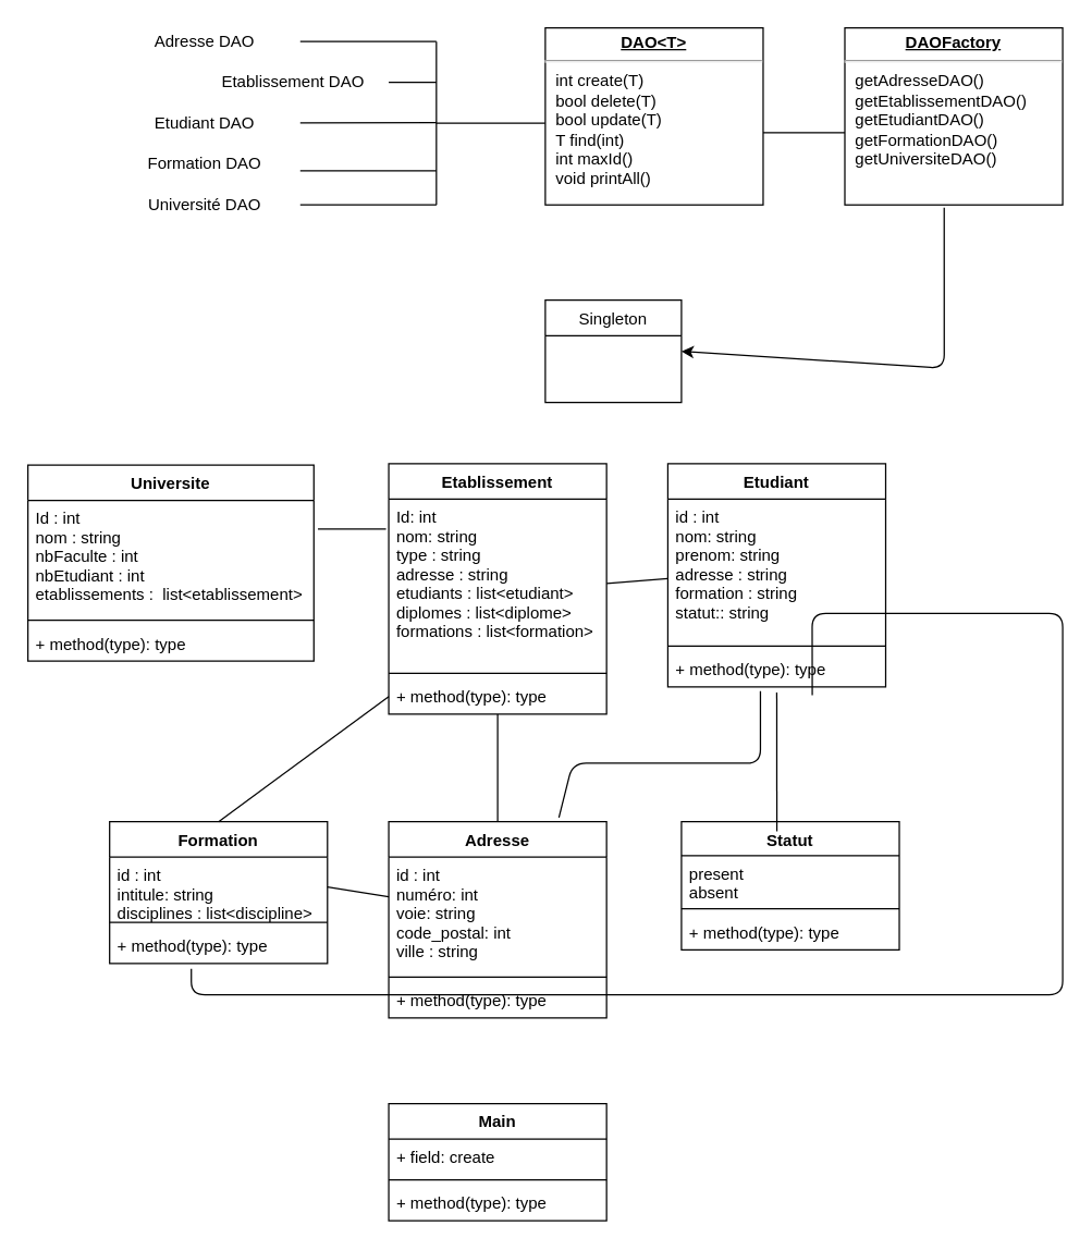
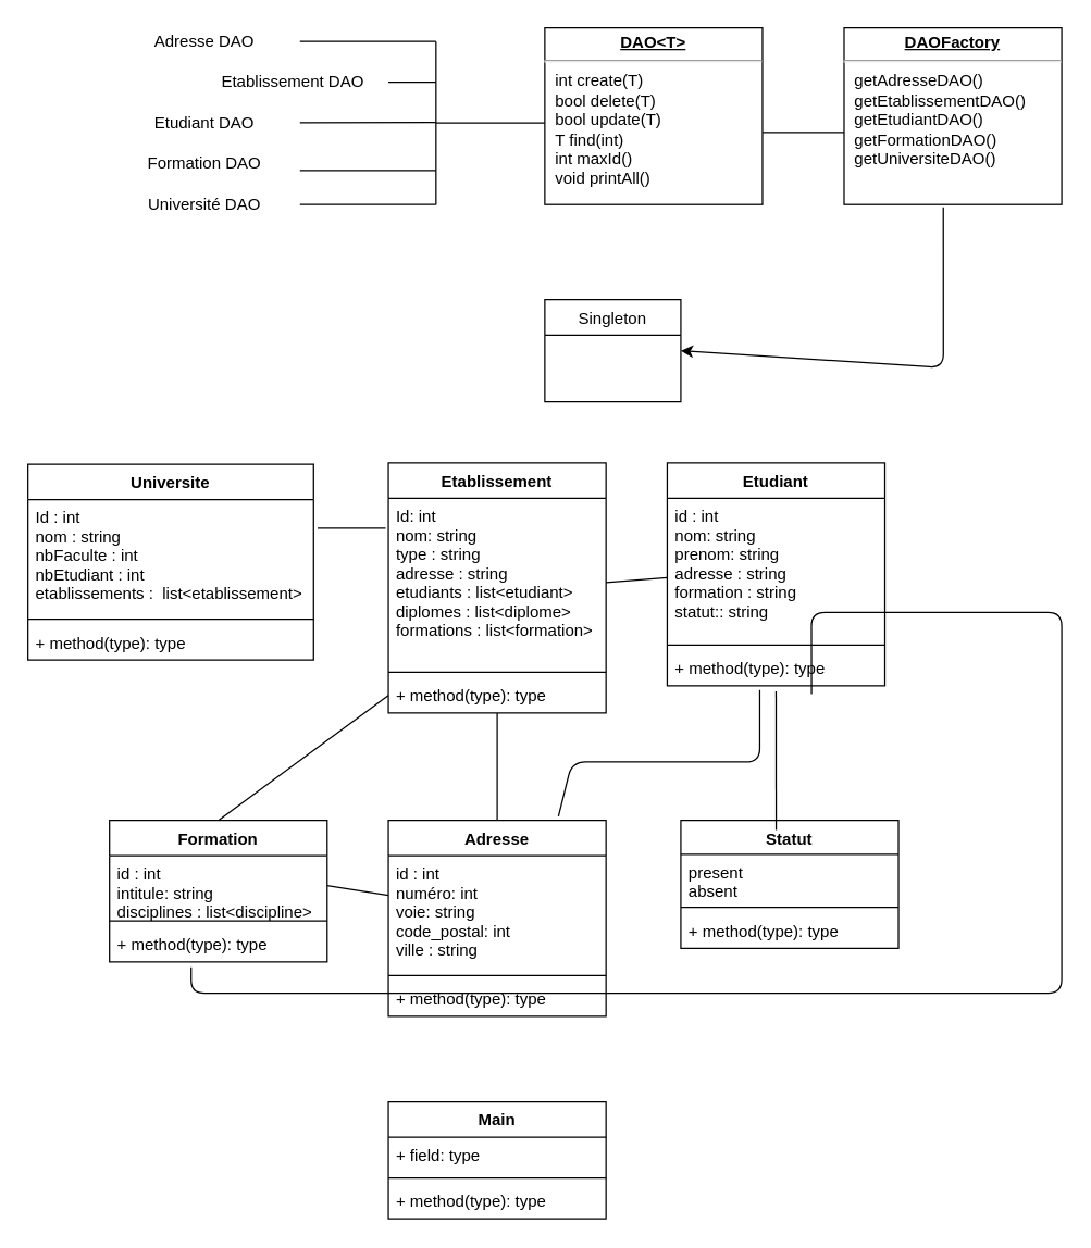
- <mxCell id="44" value="+ field: create" style="text;strokeColor=none;fillColor=none;align=left;verticalAlign=top;spacingLeft=4;spacingRight=4;overflow=hidden;rotatable=0;points=[[0,0.5],[1,0.5]];portConstraint=eastwest;" vertex="1" parent="43"><mxGeometry y="26" width="160" height="26" as="geometry" /></mxCell>
+ <mxCell id="44" value="+ field: type" style="text;strokeColor=none;fillColor=none;align=left;verticalAlign=top;spacingLeft=4;spacingRight=4;overflow=hidden;rotatable=0;points=[[0,0.5],[1,0.5]];portConstraint=eastwest;" vertex="1" parent="43"><mxGeometry y="26" width="160" height="26" as="geometry" /></mxCell>
